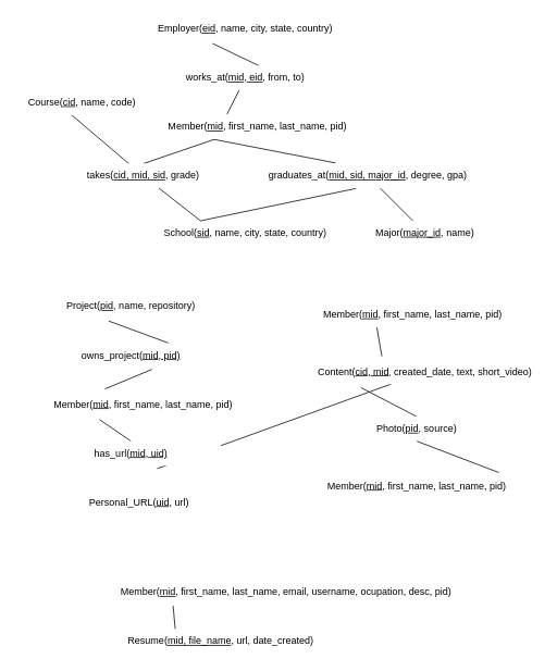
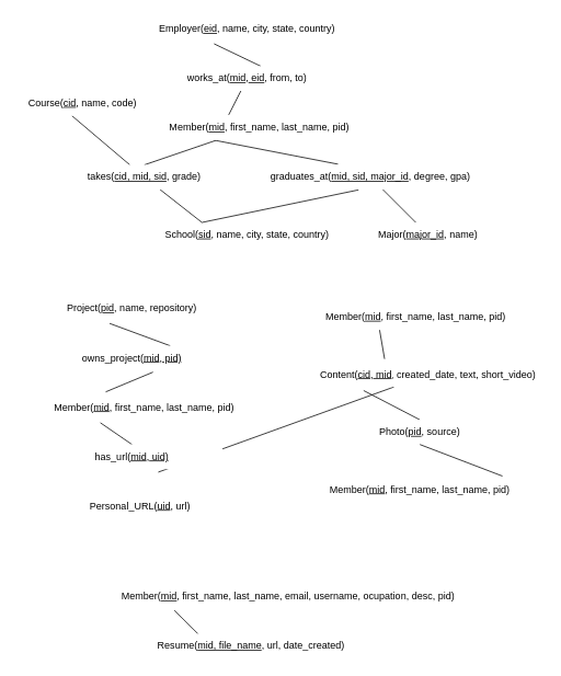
- <mxCell id="36" value="Resume(&lt;u&gt;mid, file_name&lt;/u&gt;, url, date_created)" style="rounded=0;whiteSpace=wrap;html=1;strokeColor=none;" vertex="1" parent="1"><mxGeometry x="145" y="770" width="250" height="30" as="geometry" /></mxCell>
+ <mxCell id="36" value="Resume(&lt;u&gt;mid, file_name&lt;/u&gt;, url, date_created)" style="rounded=0;whiteSpace=wrap;html=1;strokeColor=none;" vertex="1" parent="1"><mxGeometry x="180" y="770" width="250" height="30" as="geometry" /></mxCell>
